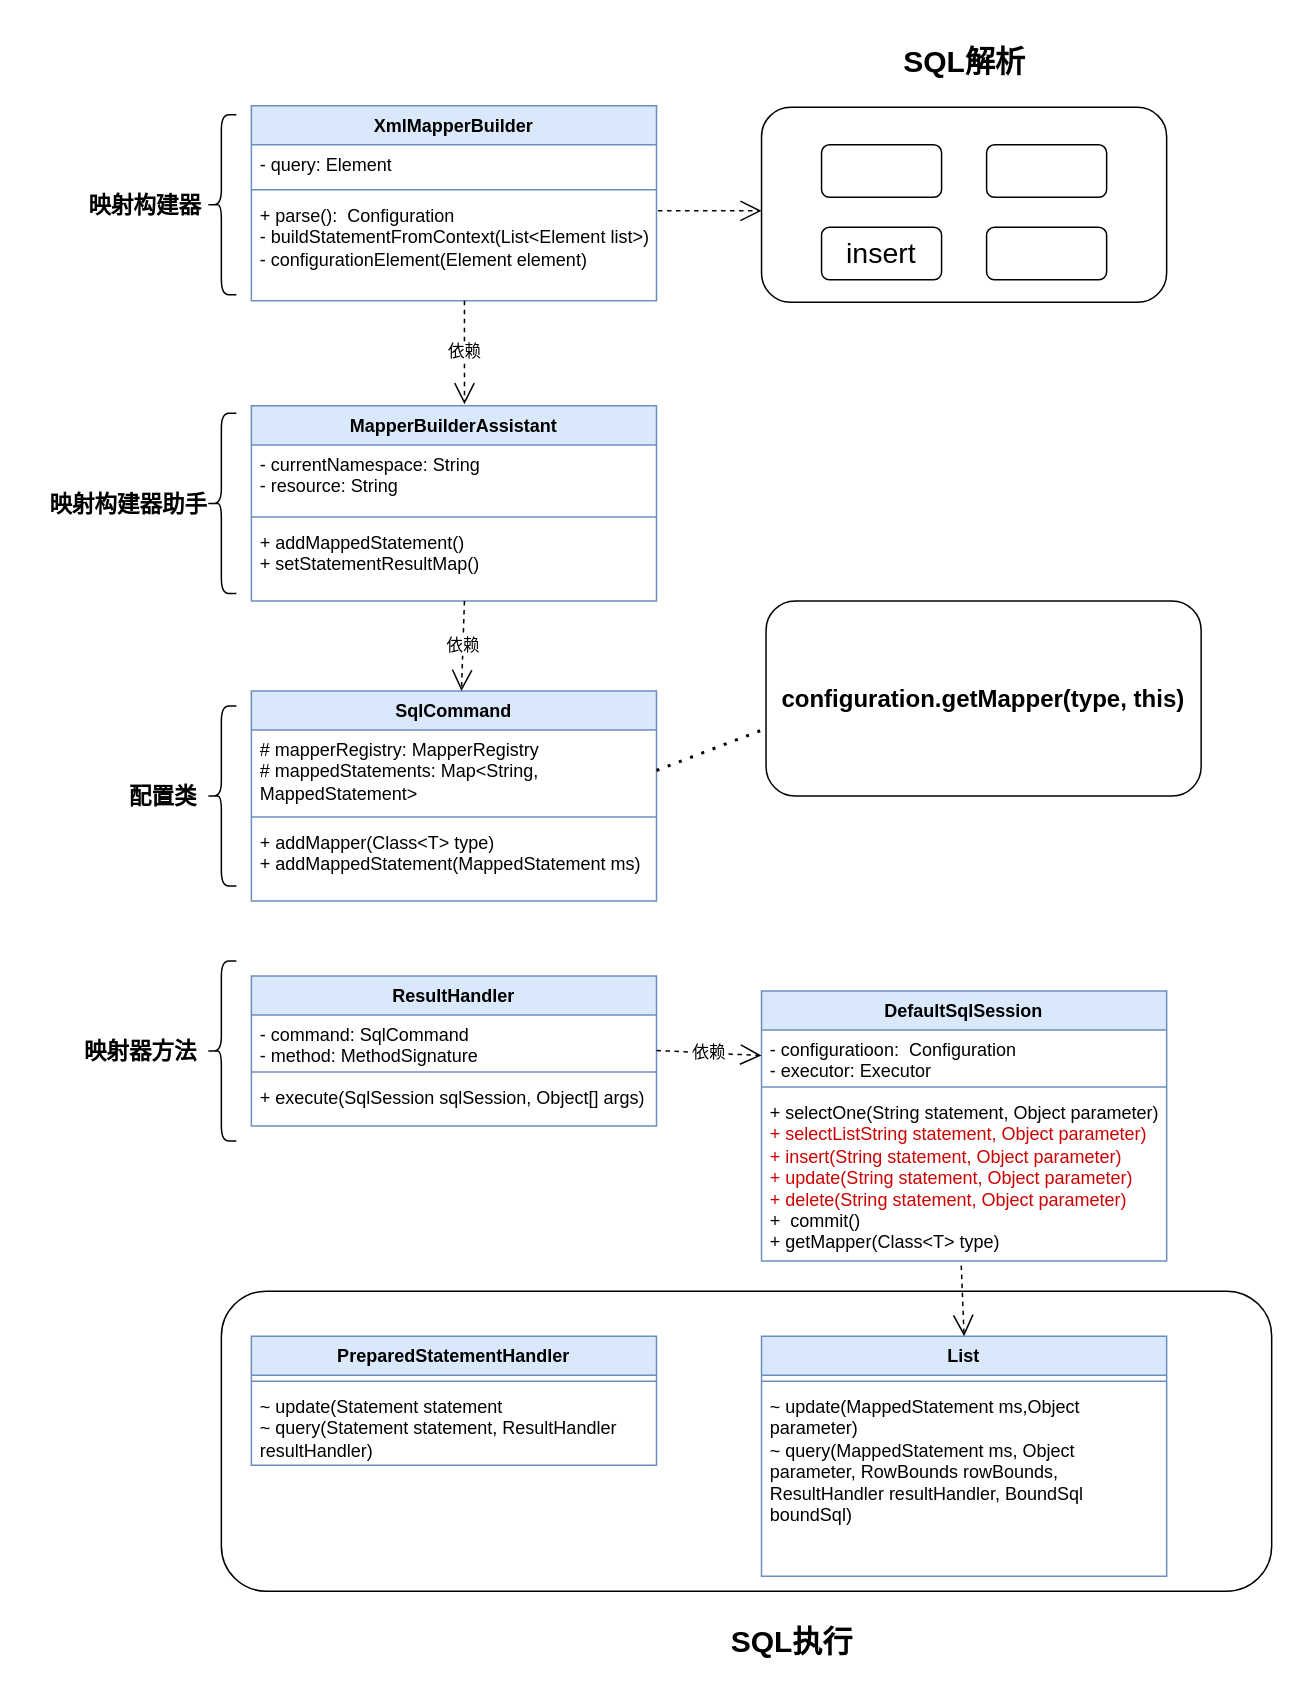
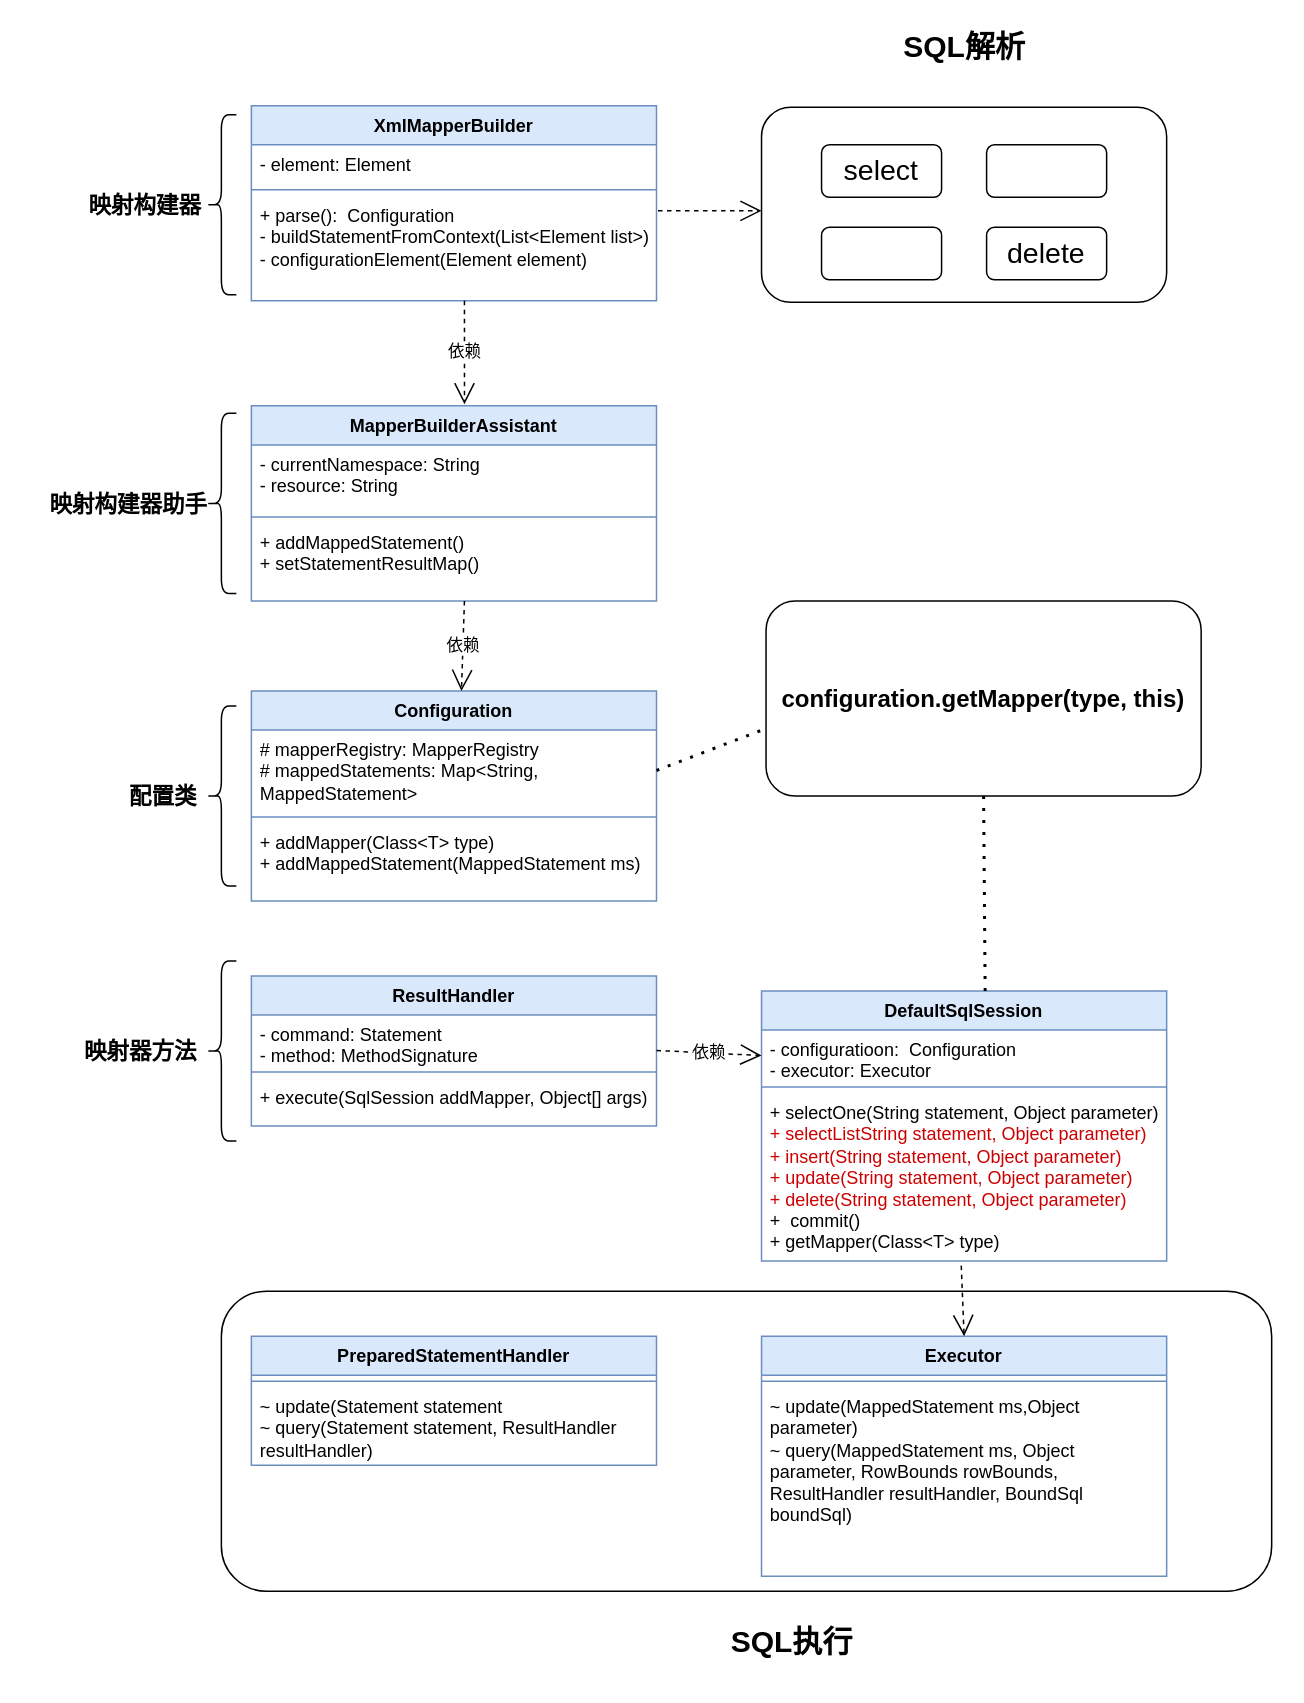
- <mxCell id="36" value="&lt;b&gt;&lt;font style=&quot;font-size: 20px;&quot;&gt;SQL解析&lt;/font&gt;&lt;/b&gt;" style="text;html=1;align=center;verticalAlign=middle;resizable=0;points=[];autosize=1;strokeColor=none;fillColor=none;" vertex="1" parent="1"><mxGeometry x="592" y="20" width="100" height="40" as="geometry" /></mxCell>
+ <mxCell id="36" value="&lt;b&gt;&lt;font style=&quot;font-size: 20px;&quot;&gt;SQL解析&lt;/font&gt;&lt;/b&gt;" style="text;html=1;align=center;verticalAlign=middle;resizable=0;points=[];autosize=1;strokeColor=none;fillColor=none;" vertex="1" parent="1"><mxGeometry x="592" y="10" width="100" height="40" as="geometry" /></mxCell>
- <mxCell id="3" value="- query: Element" style="text;strokeColor=none;fillColor=none;align=left;verticalAlign=top;spacingLeft=4;spacingRight=4;overflow=hidden;rotatable=0;points=[[0,0.5],[1,0.5]];portConstraint=eastwest;whiteSpace=wrap;html=1;" vertex="1" parent="2"><mxGeometry y="26" width="270" height="26" as="geometry" /></mxCell>
+ <mxCell id="3" value="- element: Element" style="text;strokeColor=none;fillColor=none;align=left;verticalAlign=top;spacingLeft=4;spacingRight=4;overflow=hidden;rotatable=0;points=[[0,0.5],[1,0.5]];portConstraint=eastwest;whiteSpace=wrap;html=1;" vertex="1" parent="2"><mxGeometry y="26" width="270" height="26" as="geometry" /></mxCell>
+ <mxCell id="11" value="&lt;font style=&quot;font-size: 19px;&quot;&gt;select&lt;/font&gt;" style="text;html=1;strokeColor=none;fillColor=none;align=center;verticalAlign=middle;whiteSpace=wrap;rounded=0;" vertex="1" parent="1"><mxGeometry x="552" y="98.5" width="70" height="30" as="geometry" /></mxCell>
- <mxCell id="13" value="&lt;font style=&quot;font-size: 19px;&quot;&gt;insert&lt;/font&gt;" style="text;html=1;strokeColor=none;fillColor=none;align=center;verticalAlign=middle;whiteSpace=wrap;rounded=0;" vertex="1" parent="1"><mxGeometry x="552" y="153.5" width="70" height="30" as="geometry" /></mxCell>
+ <mxCell id="12" value="&lt;font style=&quot;font-size: 19px;&quot;&gt;delete&lt;/font&gt;" style="text;html=1;strokeColor=none;fillColor=none;align=center;verticalAlign=middle;whiteSpace=wrap;rounded=0;" vertex="1" parent="1"><mxGeometry x="662" y="153.5" width="70" height="30" as="geometry" /></mxCell>
- <mxCell id="18" value="SqlCommand" style="swimlane;fontStyle=1;align=center;verticalAlign=top;childLayout=stackLayout;horizontal=1;startSize=26;horizontalStack=0;resizeParent=1;resizeParentMax=0;resizeLast=0;collapsible=1;marginBottom=0;whiteSpace=wrap;html=1;fillColor=#dae8fc;strokeColor=#6c8ebf;" vertex="1" parent="1"><mxGeometry x="167" y="460" width="270" height="140" as="geometry" /></mxCell>
+ <mxCell id="18" value="Configuration" style="swimlane;fontStyle=1;align=center;verticalAlign=top;childLayout=stackLayout;horizontal=1;startSize=26;horizontalStack=0;resizeParent=1;resizeParentMax=0;resizeLast=0;collapsible=1;marginBottom=0;whiteSpace=wrap;html=1;fillColor=#dae8fc;strokeColor=#6c8ebf;" vertex="1" parent="1"><mxGeometry x="167" y="460" width="270" height="140" as="geometry" /></mxCell>
+ <mxCell id="53" value="" style="endArrow=none;dashed=1;html=1;dashPattern=1 3;strokeWidth=2;rounded=0;exitX=0.5;exitY=1;exitDx=0;exitDy=0;entryX=0.552;entryY=0;entryDx=0;entryDy=0;entryPerimeter=0;" edge="1" parent="1" source="22" target="27"><mxGeometry width="50" height="50" relative="1" as="geometry"><mxPoint x="584" y="600" as="sourcePoint" /><mxPoint x="657" y="632" as="targetPoint" /></mxGeometry></mxCell>
- <mxCell id="41" value="- command: SqlCommand&lt;br&gt;- method: MethodSignature" style="text;strokeColor=none;fillColor=none;align=left;verticalAlign=top;spacingLeft=4;spacingRight=4;overflow=hidden;rotatable=0;points=[[0,0.5],[1,0.5]];portConstraint=eastwest;whiteSpace=wrap;html=1;" vertex="1" parent="40"><mxGeometry y="26" width="270" height="34" as="geometry" /></mxCell>
+ <mxCell id="41" value="- command: Statement&lt;br&gt;- method: MethodSignature" style="text;strokeColor=none;fillColor=none;align=left;verticalAlign=top;spacingLeft=4;spacingRight=4;overflow=hidden;rotatable=0;points=[[0,0.5],[1,0.5]];portConstraint=eastwest;whiteSpace=wrap;html=1;" vertex="1" parent="40"><mxGeometry y="26" width="270" height="34" as="geometry" /></mxCell>
- <mxCell id="43" value="+ execute(SqlSession sqlSession, Object[] args)" style="text;strokeColor=none;fillColor=none;align=left;verticalAlign=top;spacingLeft=4;spacingRight=4;overflow=hidden;rotatable=0;points=[[0,0.5],[1,0.5]];portConstraint=eastwest;whiteSpace=wrap;html=1;" vertex="1" parent="40"><mxGeometry y="68" width="270" height="32" as="geometry" /></mxCell>
+ <mxCell id="43" value="+ execute(SqlSession addMapper, Object[] args)" style="text;strokeColor=none;fillColor=none;align=left;verticalAlign=top;spacingLeft=4;spacingRight=4;overflow=hidden;rotatable=0;points=[[0,0.5],[1,0.5]];portConstraint=eastwest;whiteSpace=wrap;html=1;" vertex="1" parent="40"><mxGeometry y="68" width="270" height="32" as="geometry" /></mxCell>
- <mxCell id="32" value="List" style="swimlane;fontStyle=1;align=center;verticalAlign=top;childLayout=stackLayout;horizontal=1;startSize=26;horizontalStack=0;resizeParent=1;resizeParentMax=0;resizeLast=0;collapsible=1;marginBottom=0;whiteSpace=wrap;html=1;fillColor=#dae8fc;strokeColor=#6c8ebf;" vertex="1" parent="1"><mxGeometry x="507" y="890" width="270" height="160" as="geometry" /></mxCell>
+ <mxCell id="32" value="Executor" style="swimlane;fontStyle=1;align=center;verticalAlign=top;childLayout=stackLayout;horizontal=1;startSize=26;horizontalStack=0;resizeParent=1;resizeParentMax=0;resizeLast=0;collapsible=1;marginBottom=0;whiteSpace=wrap;html=1;fillColor=#dae8fc;strokeColor=#6c8ebf;" vertex="1" parent="1"><mxGeometry x="507" y="890" width="270" height="160" as="geometry" /></mxCell>
